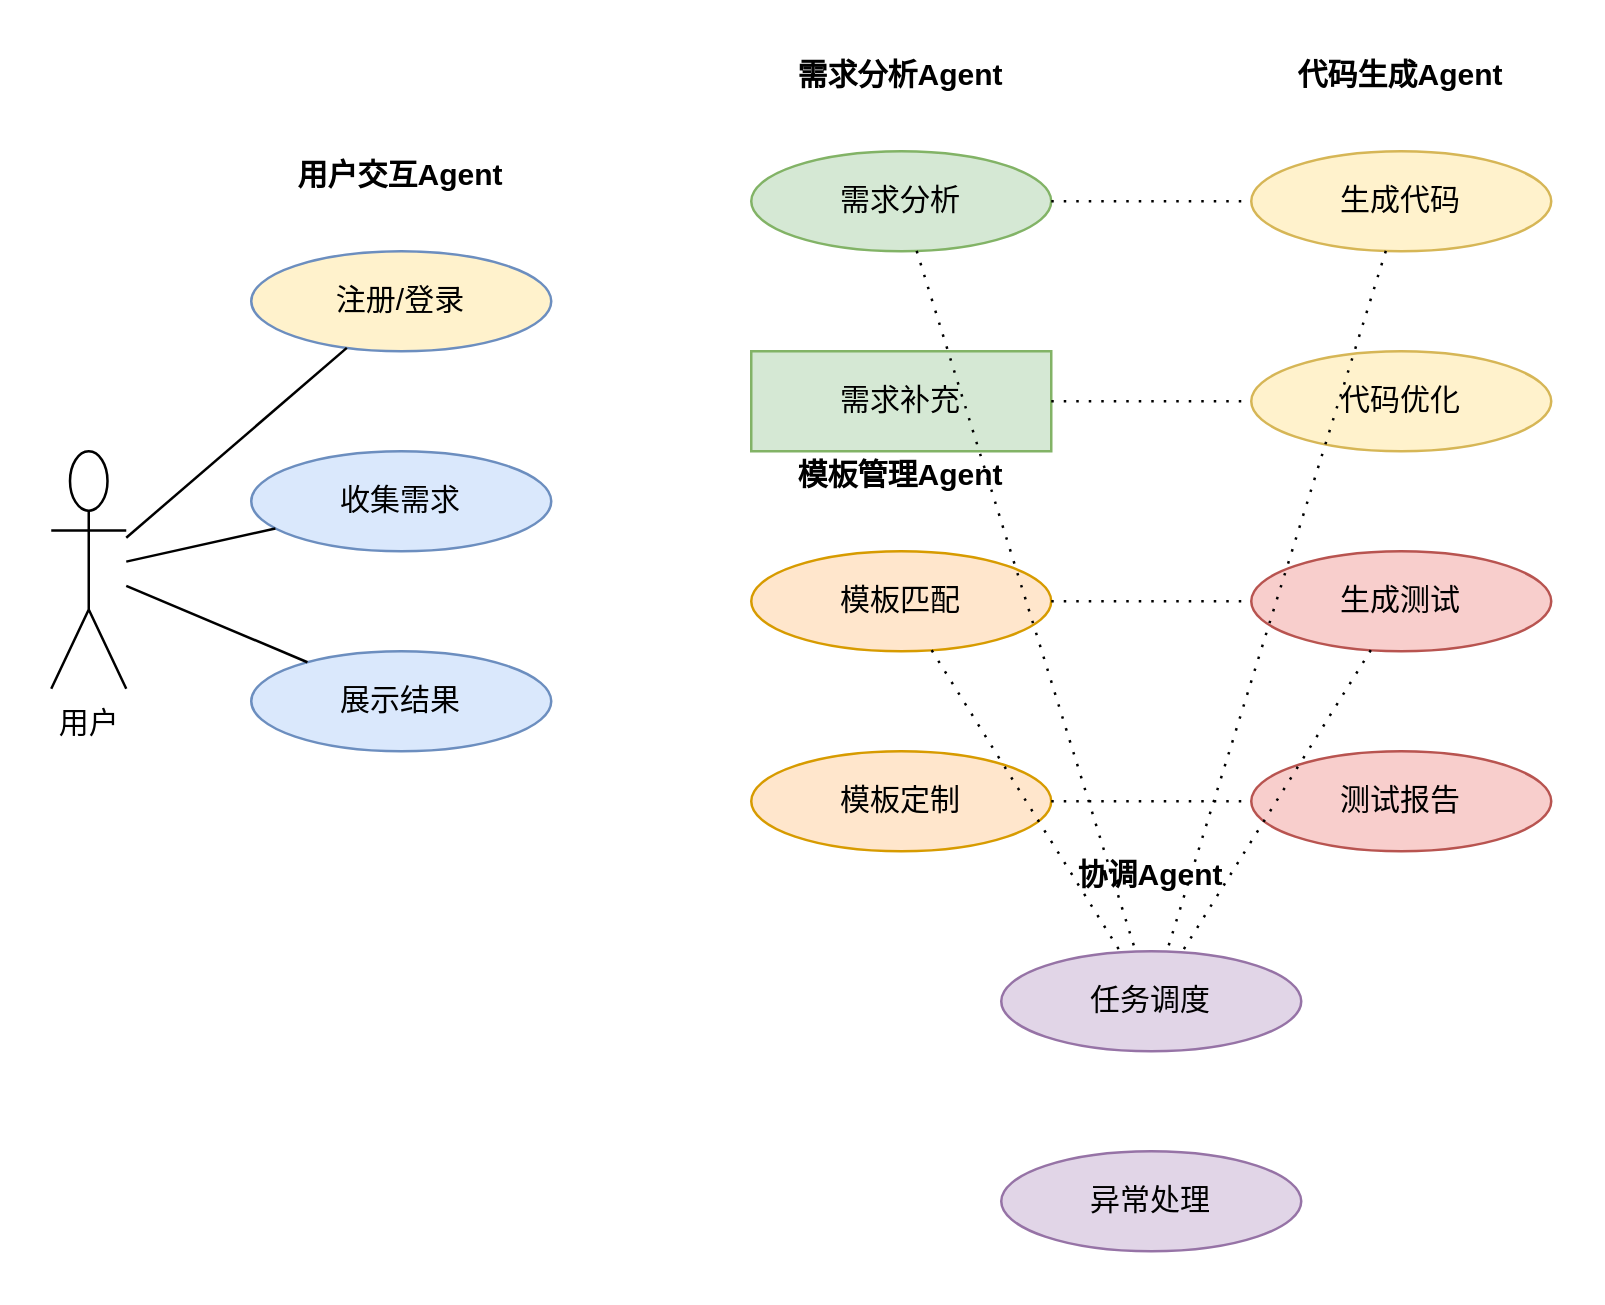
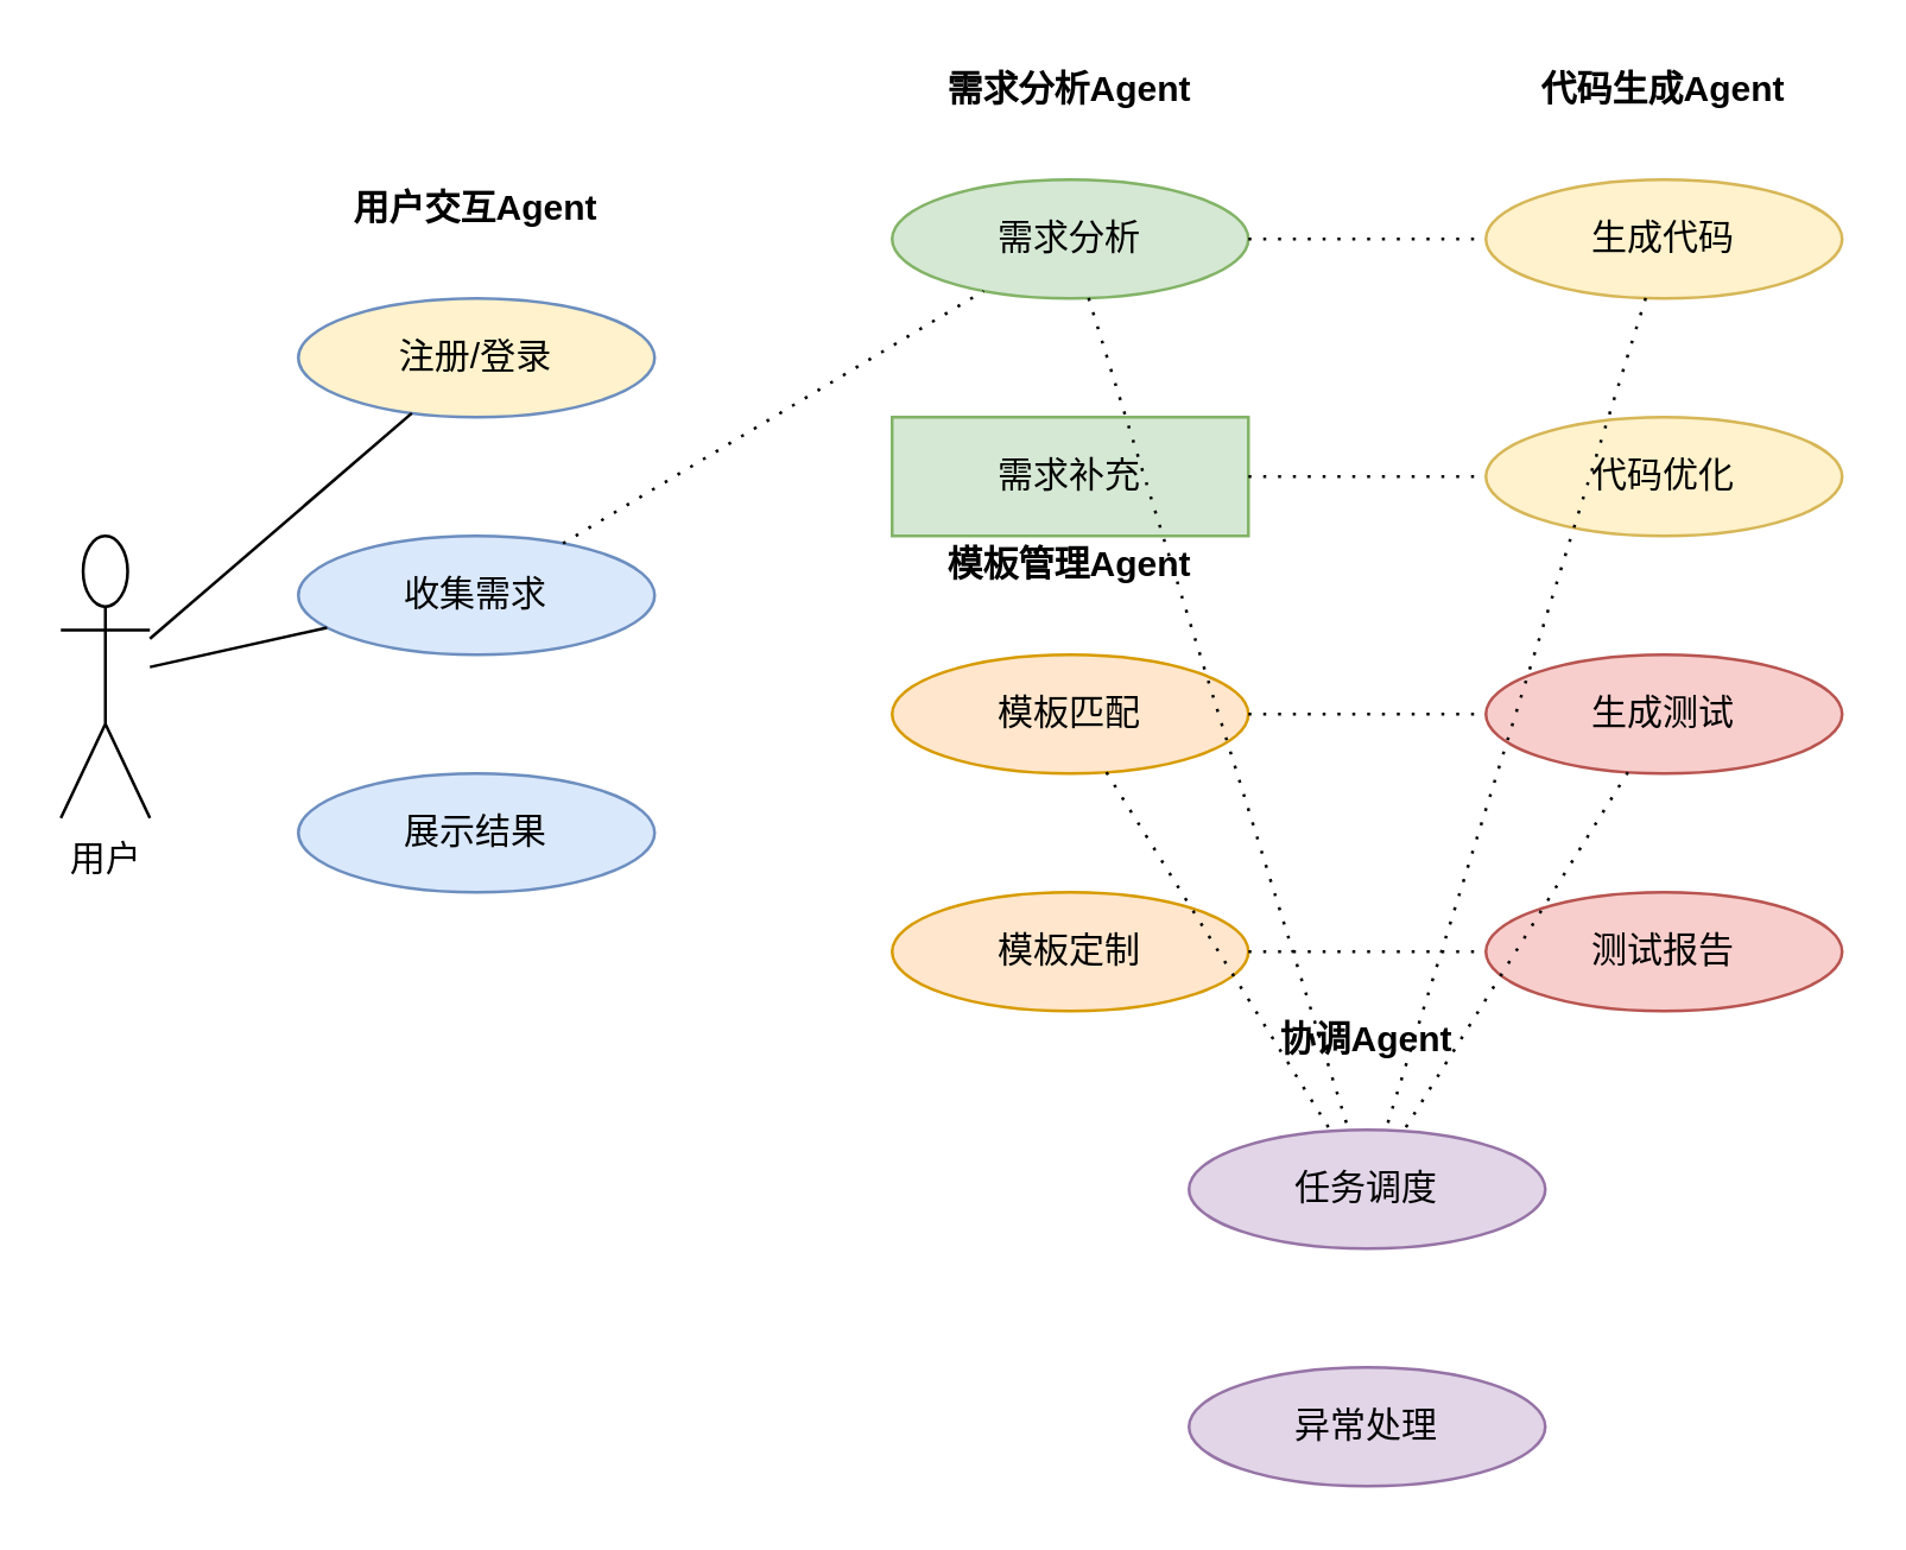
+ <mxCell id="24" value="" style="endArrow=none;html=1;rounded=0;dashed=1;dashPattern=1 4;" edge="1" parent="1" source="4" target="6"><mxGeometry width="50" height="50" relative="1" as="geometry" /></mxCell>
- <mxCell id="23" value="" style="endArrow=none;html=1;rounded=0;" edge="1" parent="1" source="2" target="5"><mxGeometry width="50" height="50" relative="1" as="geometry" /></mxCell>
